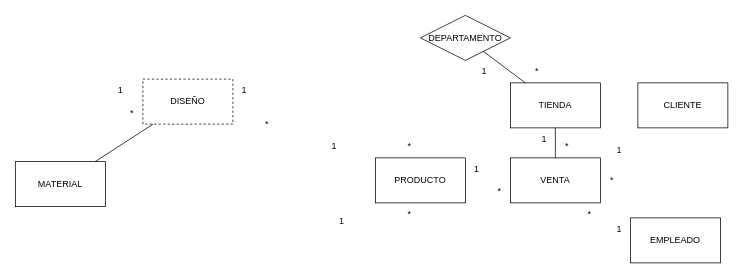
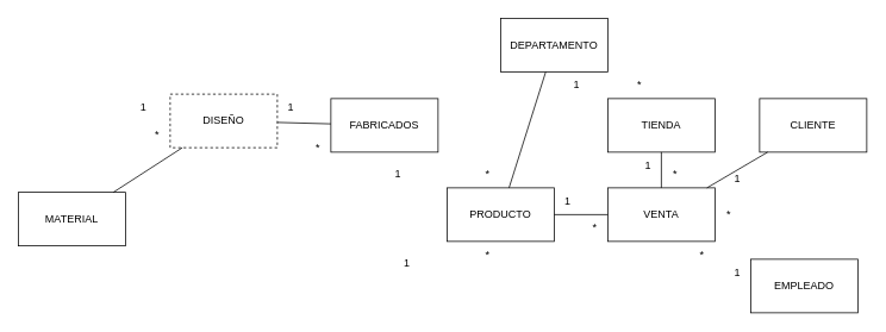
- <mxCell id="10" value="DEPARTAMENTO" style="rhombus;whiteSpace=wrap;html=1;" parent="1" vertex="1"><mxGeometry x="560" y="20" width="120" height="60" as="geometry" /></mxCell>
+ <mxCell id="10" value="DEPARTAMENTO" style="whiteSpace=wrap;html=1;" parent="1" vertex="1"><mxGeometry x="560" y="20" width="120" height="60" as="geometry" /></mxCell>
- <mxCell id="11" style="rounded=0;orthogonalLoop=1;jettySize=auto;html=1;endArrow=none;endFill=0;" parent="1" source="10" target="9" edge="1"><mxGeometry relative="1" as="geometry"><mxPoint x="815" y="259" as="sourcePoint" /><mxPoint x="920" y="221" as="targetPoint" /></mxGeometry></mxCell>
+ <mxCell id="11" style="rounded=0;orthogonalLoop=1;jettySize=auto;html=1;endArrow=none;endFill=0;" parent="1" source="10" target="2" edge="1"><mxGeometry relative="1" as="geometry"><mxPoint x="815" y="259" as="sourcePoint" /><mxPoint x="920" y="221" as="targetPoint" /></mxGeometry></mxCell>
+ <mxCell id="14" style="rounded=0;orthogonalLoop=1;jettySize=auto;html=1;endArrow=none;endFill=0;" parent="1" source="13" target="3" edge="1"><mxGeometry relative="1" as="geometry"><mxPoint x="483" y="160" as="sourcePoint" /><mxPoint x="527" y="190" as="targetPoint" /></mxGeometry></mxCell>
+ <mxCell id="13" value="FABRICADOS" style="whiteSpace=wrap;html=1;" parent="1" vertex="1"><mxGeometry x="370" y="110" width="120" height="60" as="geometry" /></mxCell>
+ <mxCell id="7" style="rounded=0;orthogonalLoop=1;jettySize=auto;html=1;endArrow=none;endFill=0;" parent="1" source="4" target="6" edge="1"><mxGeometry relative="1" as="geometry"><mxPoint x="640" y="270" as="sourcePoint" /><mxPoint x="695" y="270" as="targetPoint" /></mxGeometry></mxCell>
+ <mxCell id="5" style="rounded=0;orthogonalLoop=1;jettySize=auto;html=1;endArrow=none;endFill=0;" parent="1" source="2" target="4" edge="1"><mxGeometry relative="1" as="geometry"><mxPoint x="573" y="180" as="sourcePoint" /><mxPoint x="578" y="240" as="targetPoint" /></mxGeometry></mxCell>
